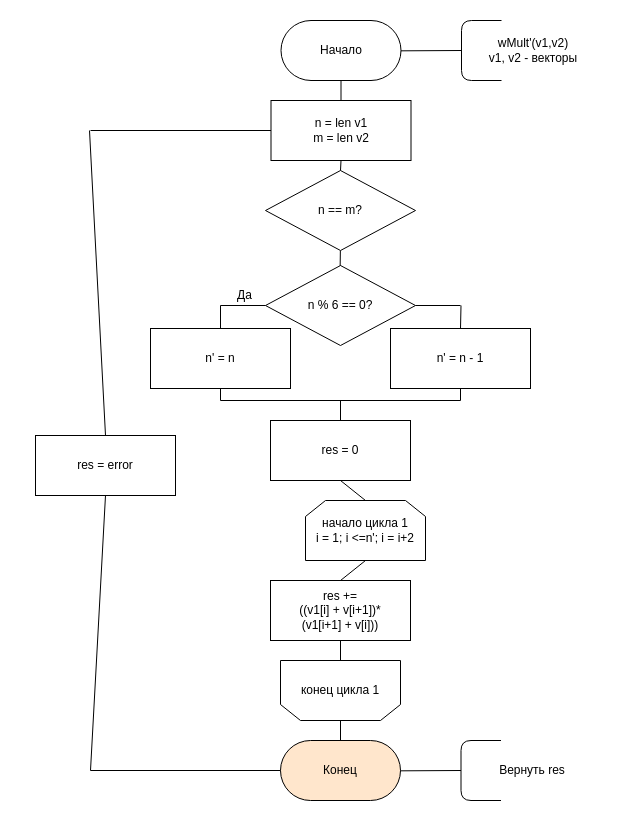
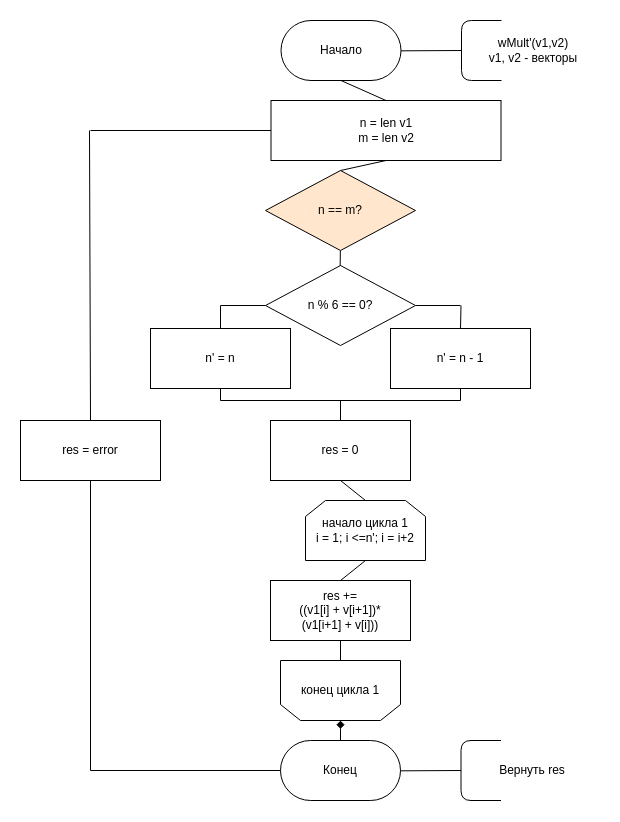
- <mxCell id="6" value="n = len v1&lt;br&gt;m = len v2&lt;br&gt;" style="rounded=0;whiteSpace=wrap;html=1;" vertex="1" parent="1"><mxGeometry x="270.5" y="100" width="140" height="60" as="geometry" /></mxCell>
+ <mxCell id="6" value="n = len v1&lt;br&gt;m = len v2&lt;br&gt;" style="rounded=0;whiteSpace=wrap;html=1;" vertex="1" parent="1"><mxGeometry x="270.5" y="100" width="230" height="60" as="geometry" /></mxCell>
- <mxCell id="8" value="n == m?" style="rhombus;whiteSpace=wrap;html=1;" vertex="1" parent="1"><mxGeometry x="265" y="170" width="150" height="80" as="geometry" /></mxCell>
+ <mxCell id="8" value="n == m?" style="rhombus;whiteSpace=wrap;html=1;fillColor=#ffe6cc;" vertex="1" parent="1"><mxGeometry x="265" y="170" width="150" height="80" as="geometry" /></mxCell>
- <mxCell id="23" value="Да&lt;br&gt;&lt;br&gt;" style="text;html=1;resizable=0;points=[];autosize=1;align=left;verticalAlign=top;spacingTop=-4;" vertex="1" parent="1"><mxGeometry x="235" y="285" width="30" height="30" as="geometry" /></mxCell>
- <mxCell id="35" value="res = error&lt;br&gt;" style="rounded=0;whiteSpace=wrap;html=1;" vertex="1" parent="1"><mxGeometry x="35" y="435" width="140" height="60" as="geometry" /></mxCell>
+ <mxCell id="35" value="res = error&lt;br&gt;" style="rounded=0;whiteSpace=wrap;html=1;" vertex="1" parent="1"><mxGeometry x="20" y="420" width="140" height="60" as="geometry" /></mxCell>
- <mxCell id="39" value="" style="endArrow=none;html=1;entryX=0.5;entryY=0;entryDx=0;entryDy=0;exitX=0.5;exitY=0;exitDx=0;exitDy=0;" edge="1" parent="1" source="30" target="11"><mxGeometry width="50" height="50" relative="1" as="geometry"><mxPoint x="120" y="690" as="sourcePoint" /><mxPoint x="170" y="640" as="targetPoint" /></mxGeometry></mxCell>
+ <mxCell id="39" value="" style="endArrow=diamond;html=1;entryX=0.5;entryY=0;entryDx=0;entryDy=0;exitX=0.5;exitY=0;exitDx=0;exitDy=0;" edge="1" parent="1" source="30" target="11"><mxGeometry width="50" height="50" relative="1" as="geometry"><mxPoint x="120" y="690" as="sourcePoint" /><mxPoint x="170" y="640" as="targetPoint" /></mxGeometry></mxCell>
- <mxCell id="30" value="Конец&lt;br&gt;" style="rounded=1;whiteSpace=wrap;html=1;arcSize=50;fillColor=#ffe6cc;" vertex="1" parent="1"><mxGeometry x="280" y="740" width="120" height="60" as="geometry" /></mxCell>
+ <mxCell id="30" value="Конец&lt;br&gt;" style="rounded=1;whiteSpace=wrap;html=1;arcSize=50;" vertex="1" parent="1"><mxGeometry x="280" y="740" width="120" height="60" as="geometry" /></mxCell>
